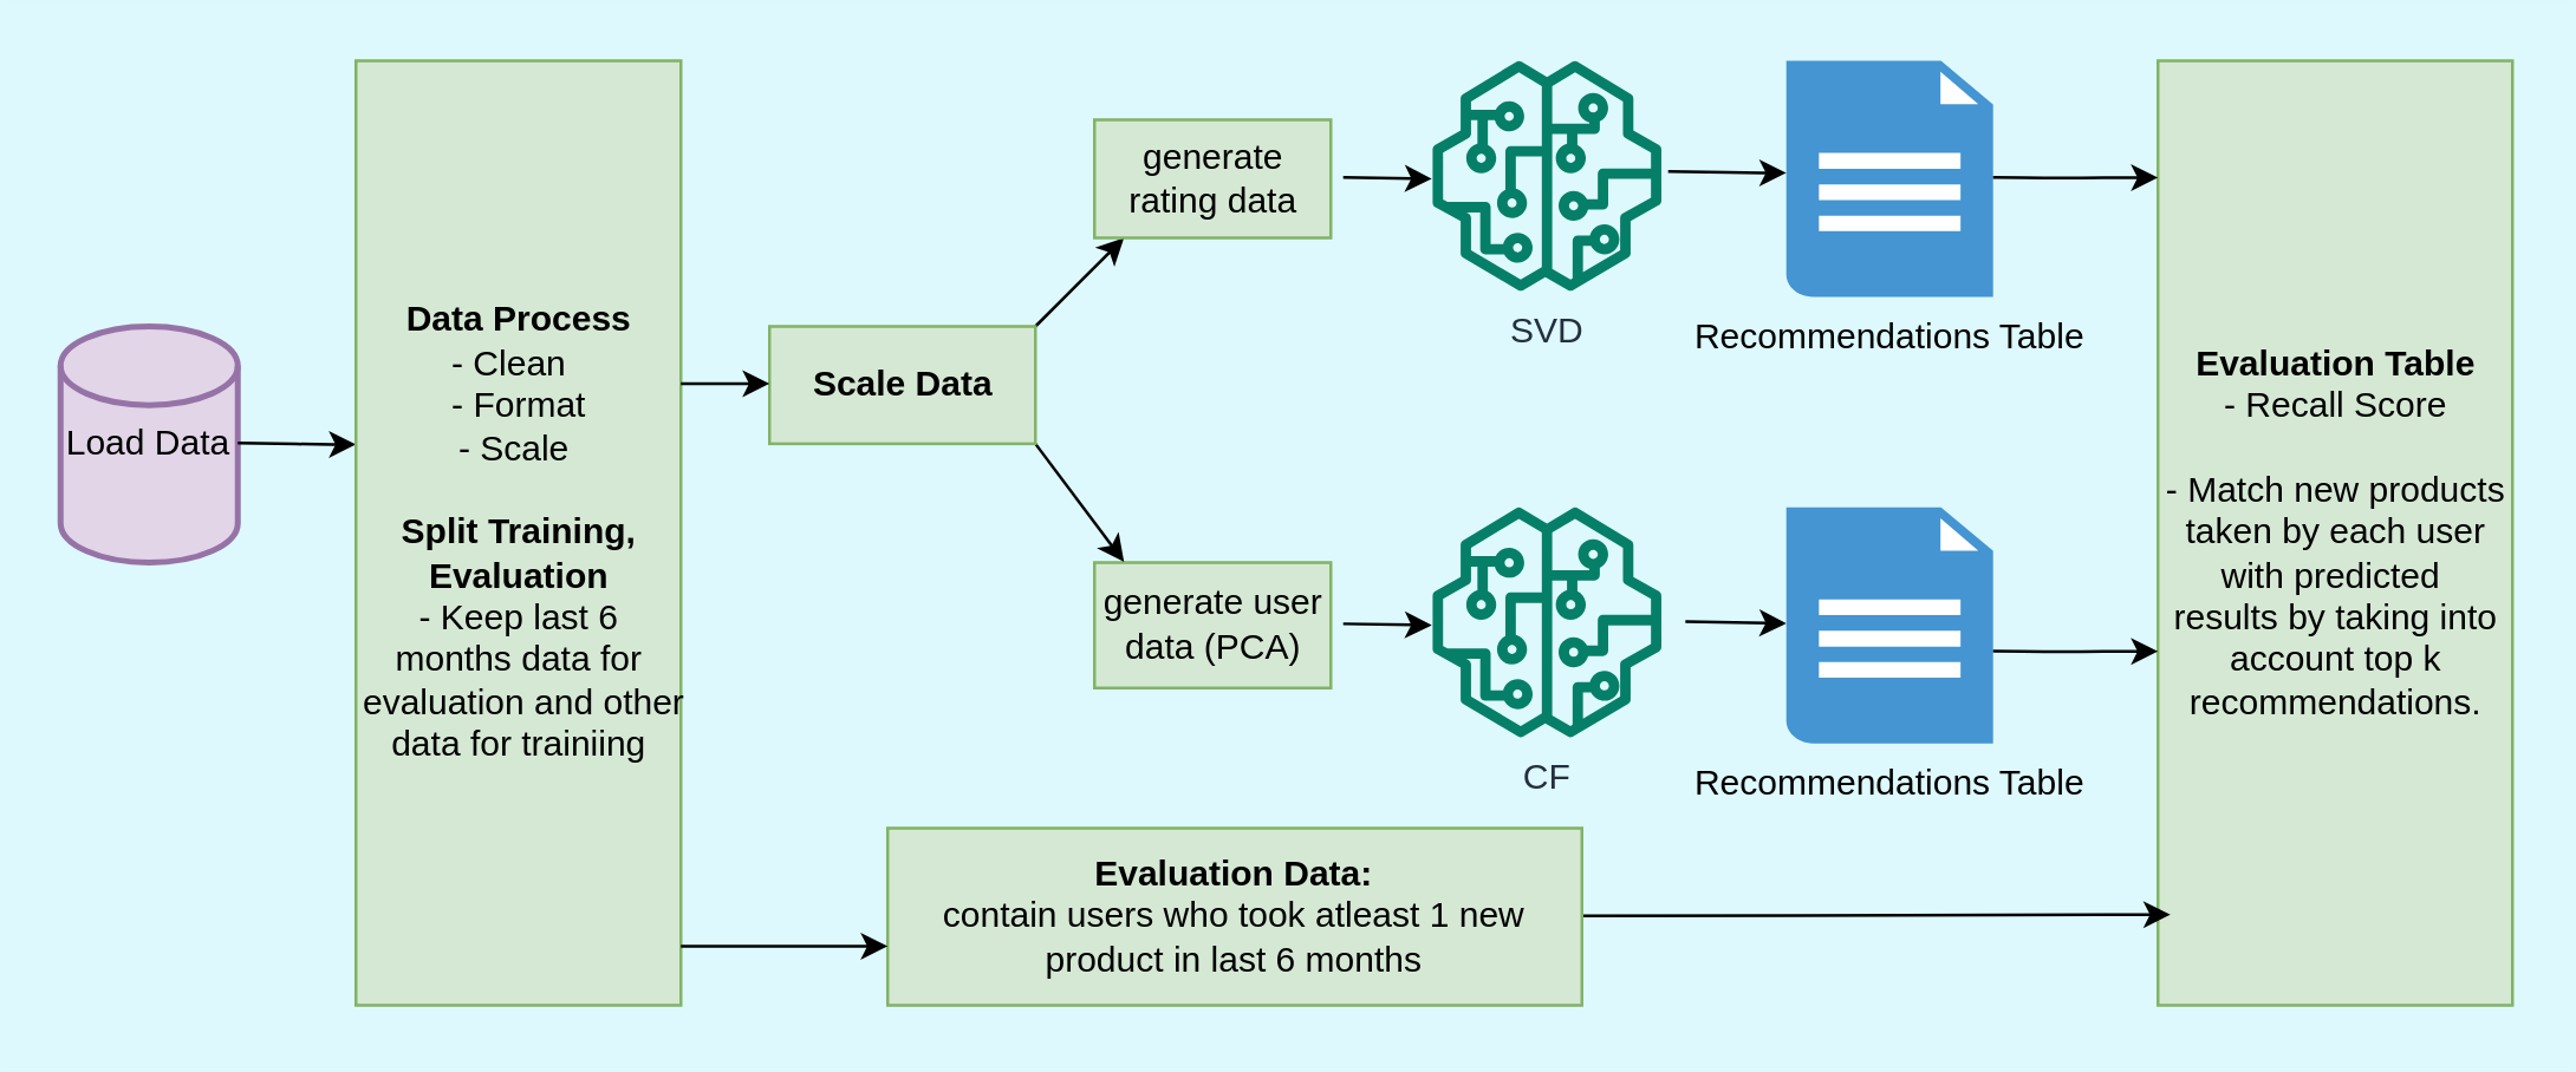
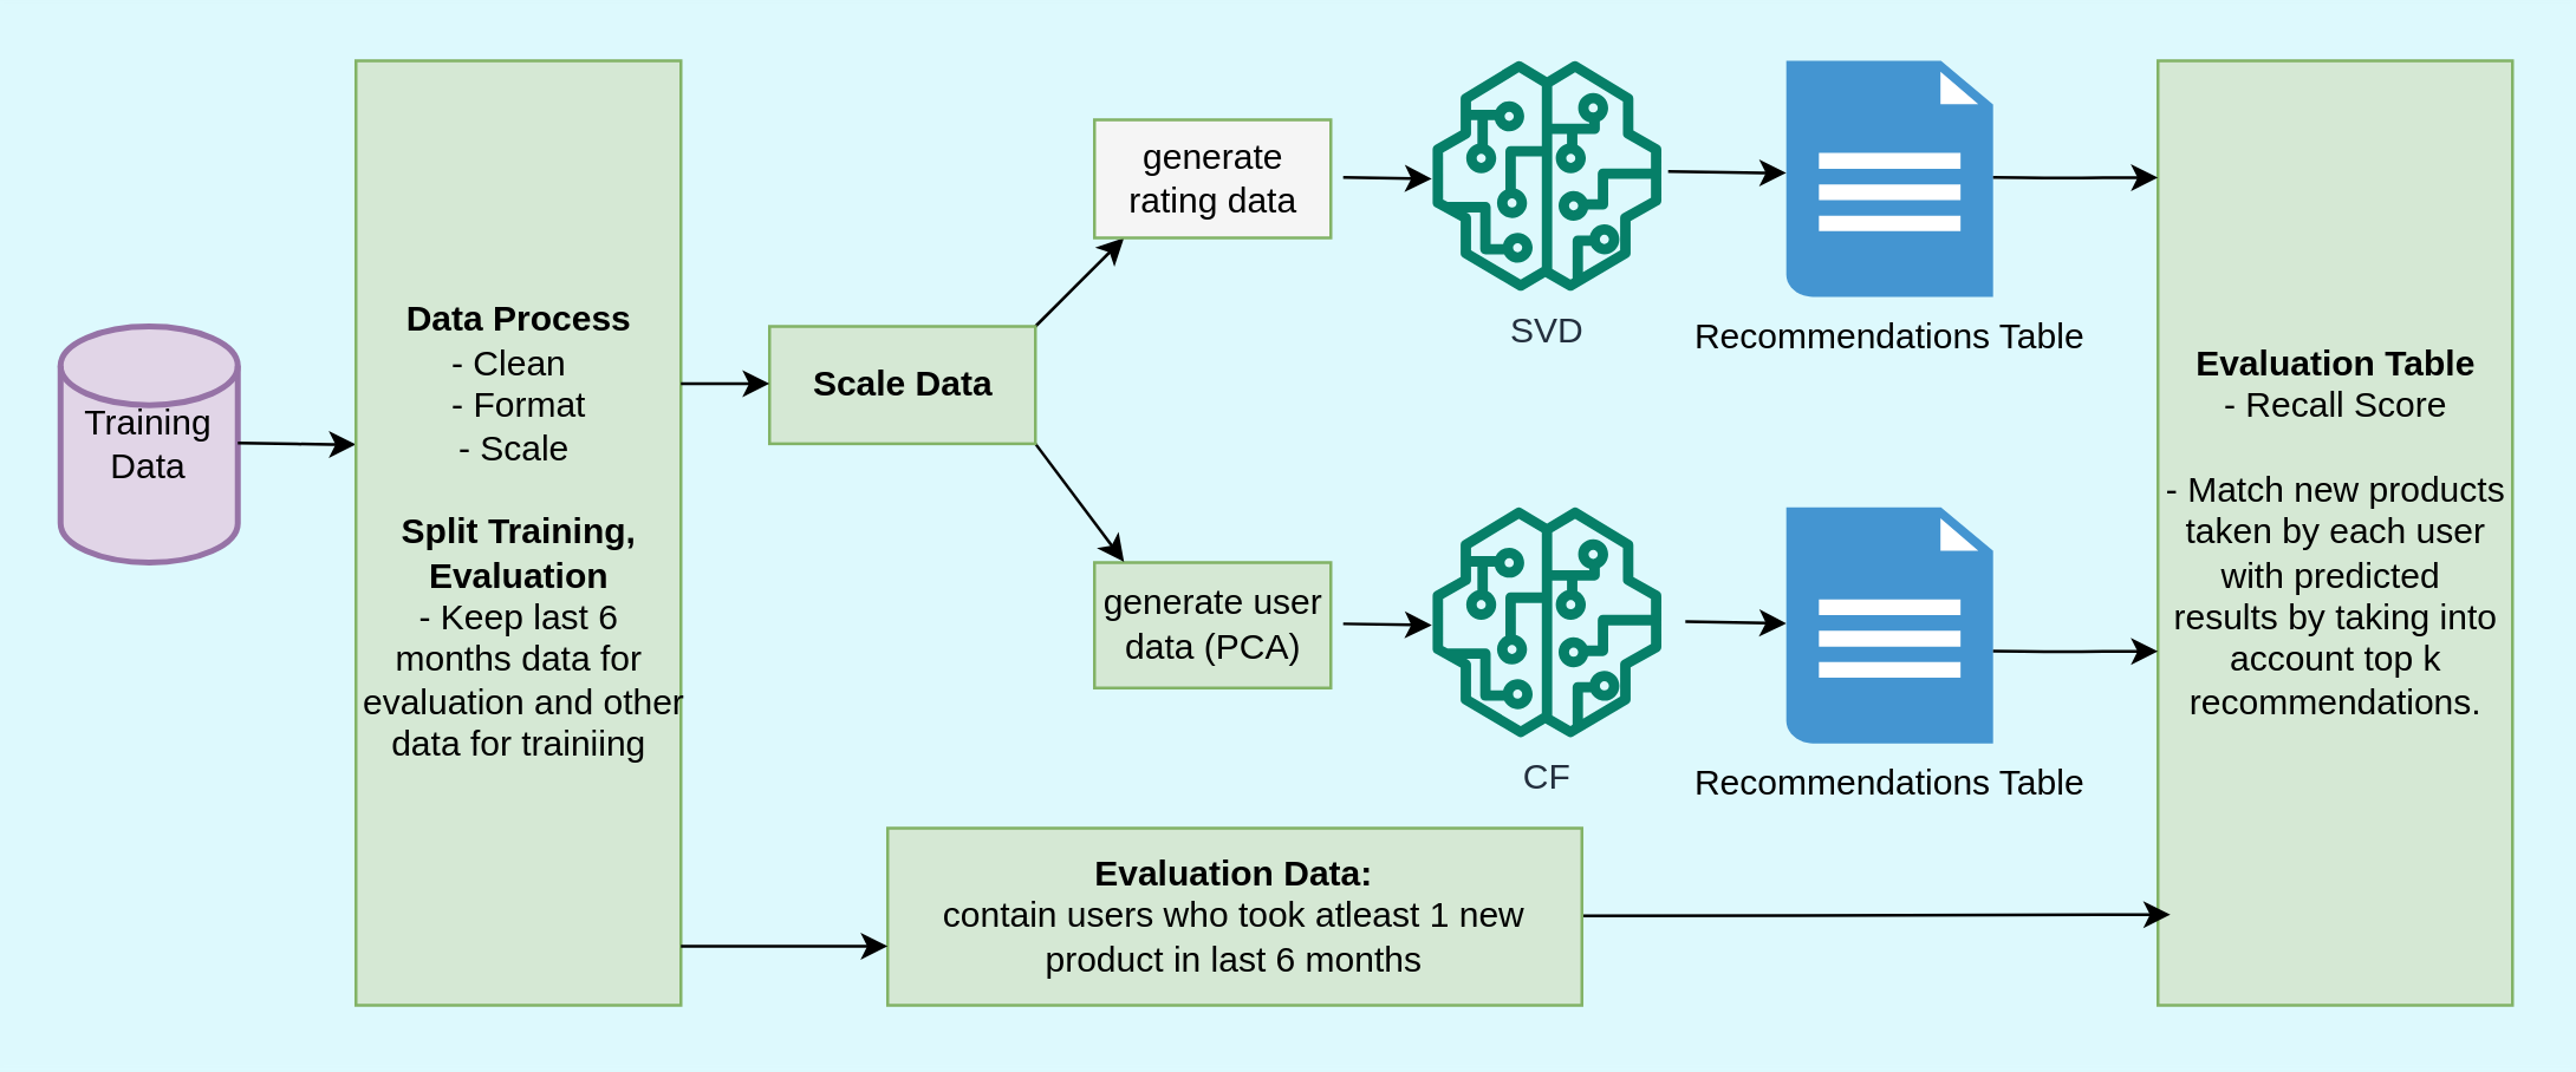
- <mxCell id="12" value="generate &lt;br&gt;rating data" style="html=1;dashed=0;whitespace=wrap;fillColor=#d5e8d4;strokeColor=#82b366;" vertex="1" parent="1"><mxGeometry x="370" y="40" width="80" height="40" as="geometry" /></mxCell>
+ <mxCell id="12" value="generate &lt;br&gt;rating data" style="html=1;dashed=0;whitespace=wrap;fillColor=#f5f5f5;strokeColor=#82b366;" vertex="1" parent="1"><mxGeometry x="370" y="40" width="80" height="40" as="geometry" /></mxCell>
- <mxCell id="2" value="Load Data" style="strokeWidth=2;html=1;shape=mxgraph.flowchart.database;whiteSpace=wrap;fillColor=#e1d5e7;strokeColor=#9673a6;" parent="1" vertex="1"><mxGeometry x="20" y="110" width="60" height="80" as="geometry" /></mxCell>
+ <mxCell id="2" value="Training Data" style="strokeWidth=2;html=1;shape=mxgraph.flowchart.database;whiteSpace=wrap;fillColor=#e1d5e7;strokeColor=#9673a6;" parent="1" vertex="1"><mxGeometry x="20" y="110" width="60" height="80" as="geometry" /></mxCell>
